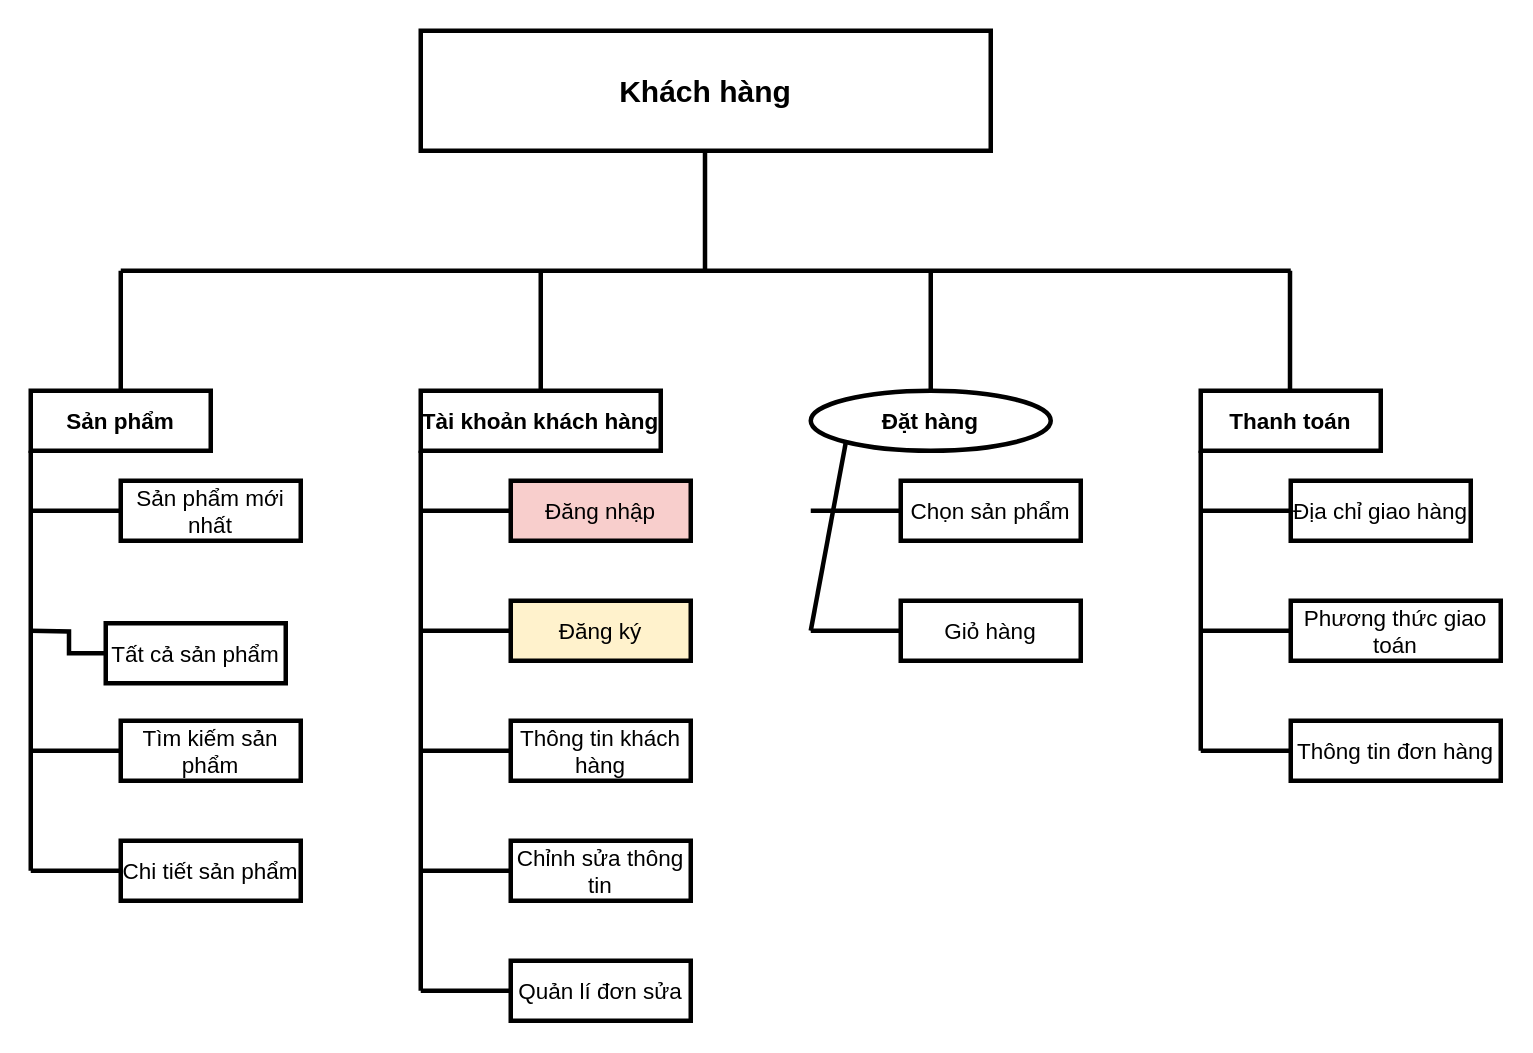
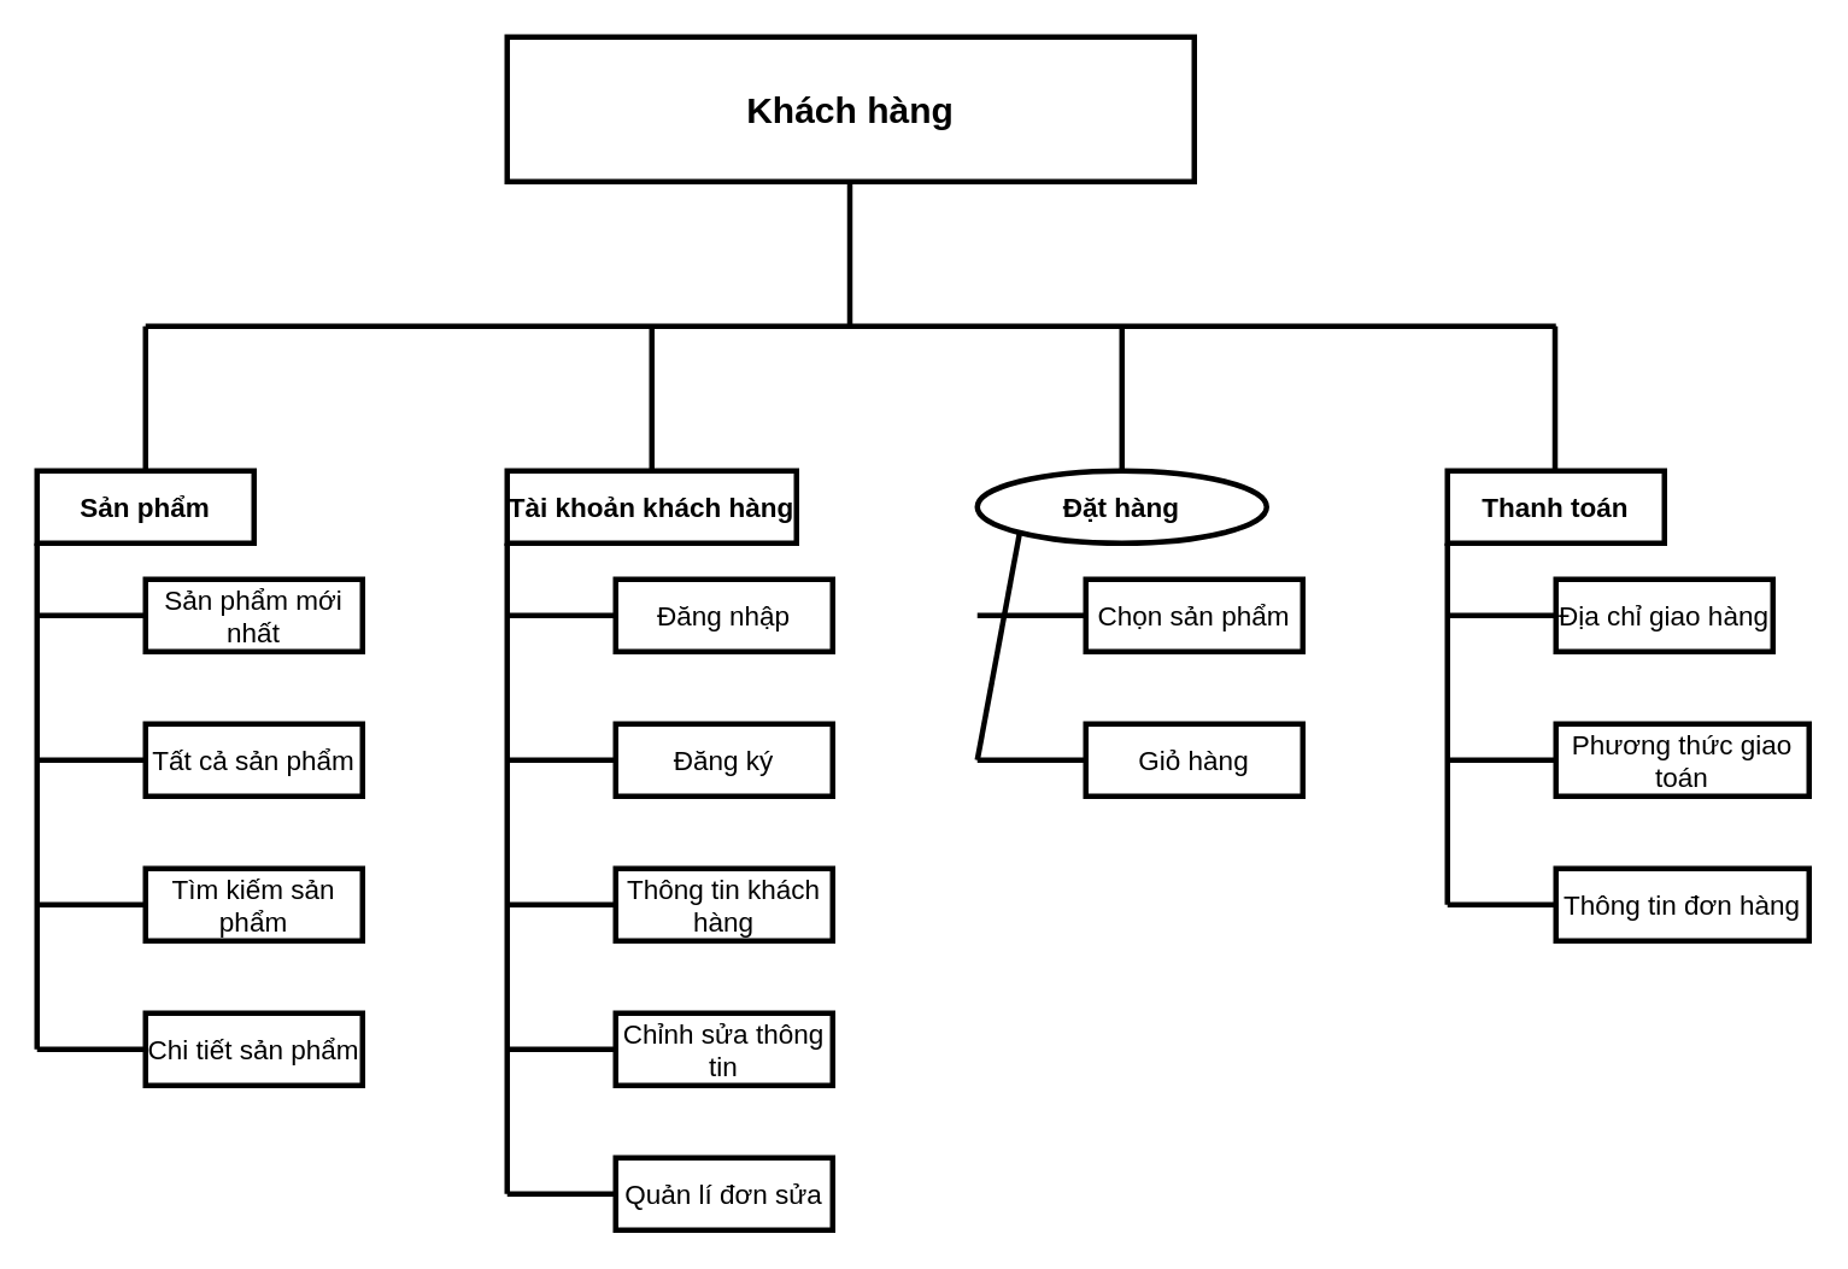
- <mxCell id="17" value="Đăng nhập" style="rounded=0;whiteSpace=wrap;html=1;strokeWidth=3;fontSize=15;fillColor=#f8cecc;" parent="1" vertex="1"><mxGeometry x="340" y="320" width="120" height="40" as="geometry" /></mxCell>
+ <mxCell id="17" value="Đăng nhập" style="rounded=0;whiteSpace=wrap;html=1;strokeWidth=3;fontSize=15;" parent="1" vertex="1"><mxGeometry x="340" y="320" width="120" height="40" as="geometry" /></mxCell>
- <mxCell id="19" value="Đăng ký" style="rounded=0;whiteSpace=wrap;html=1;strokeWidth=3;fontSize=15;fillColor=#fff2cc;" parent="1" vertex="1"><mxGeometry x="340" y="400" width="120" height="40" as="geometry" /></mxCell>
+ <mxCell id="19" value="Đăng ký" style="rounded=0;whiteSpace=wrap;html=1;strokeWidth=3;fontSize=15;" parent="1" vertex="1"><mxGeometry x="340" y="400" width="120" height="40" as="geometry" /></mxCell>
- <mxCell id="14" value="Tất cả sản phẩm" style="rounded=0;whiteSpace=wrap;html=1;strokeWidth=3;fontSize=15;" parent="1" vertex="1"><mxGeometry x="70" y="415" width="120" height="40" as="geometry" /></mxCell>
+ <mxCell id="14" value="Tất cả sản phẩm" style="rounded=0;whiteSpace=wrap;html=1;strokeWidth=3;fontSize=15;" parent="1" vertex="1"><mxGeometry x="80" y="400" width="120" height="40" as="geometry" /></mxCell>
